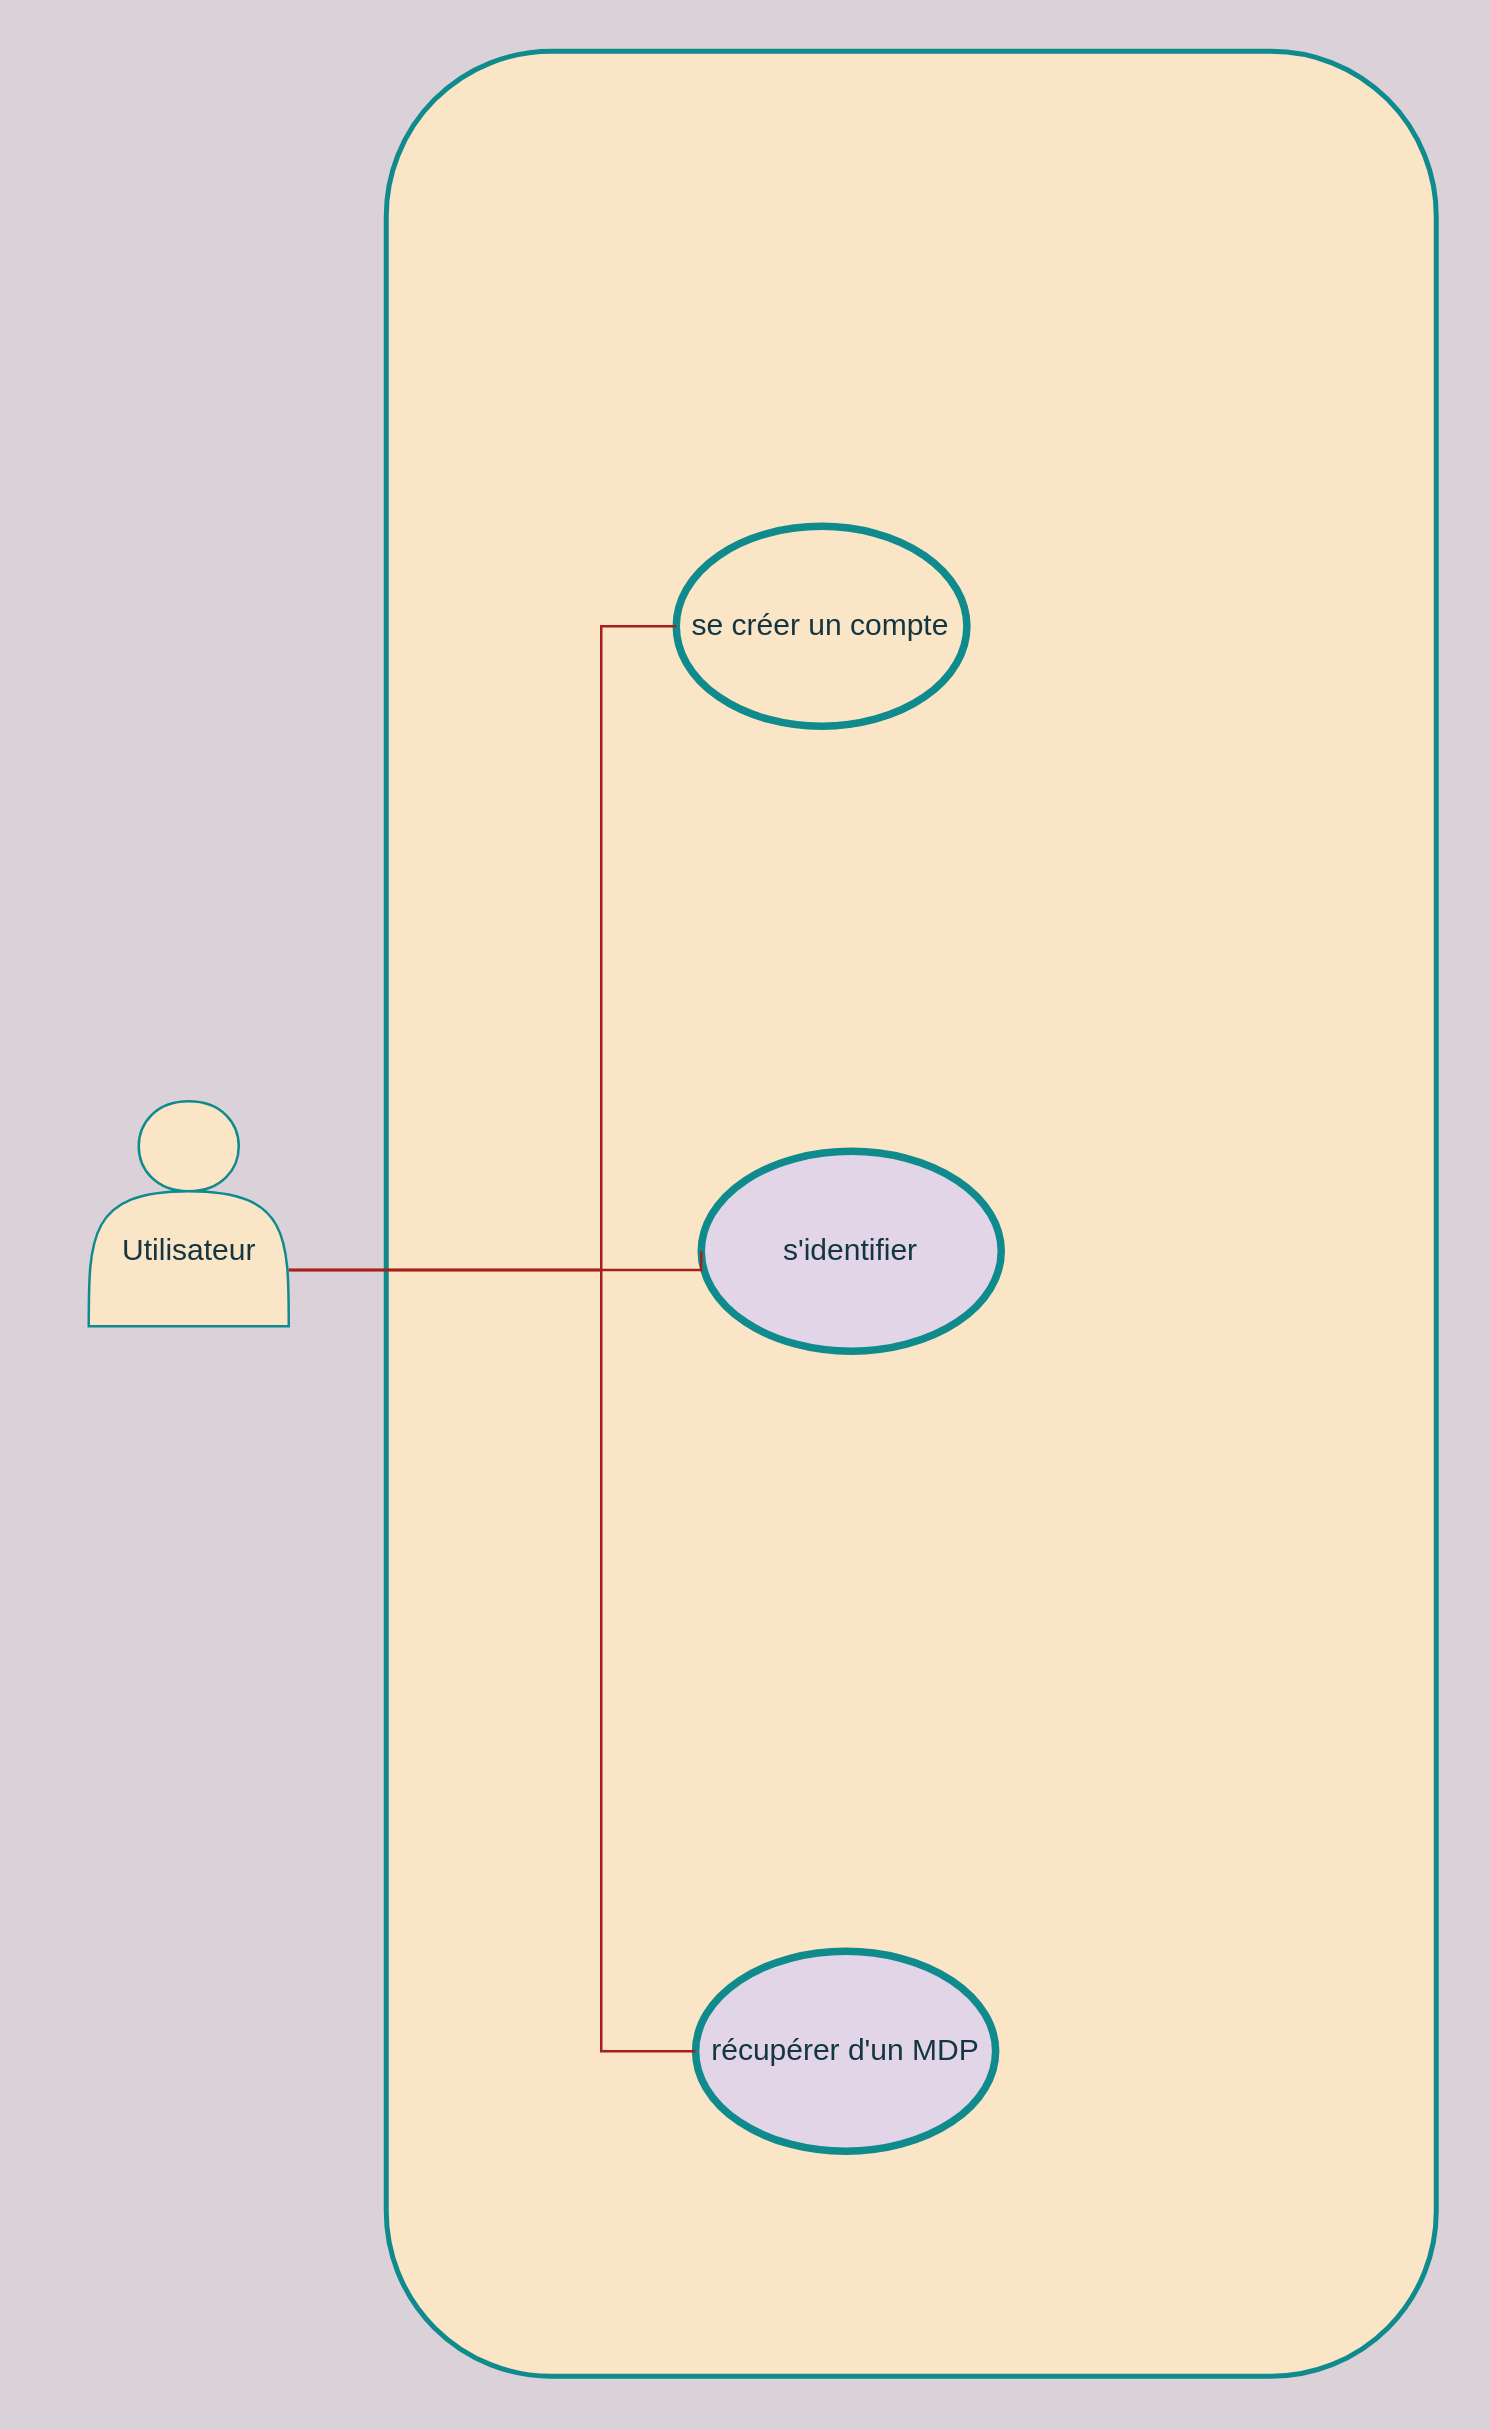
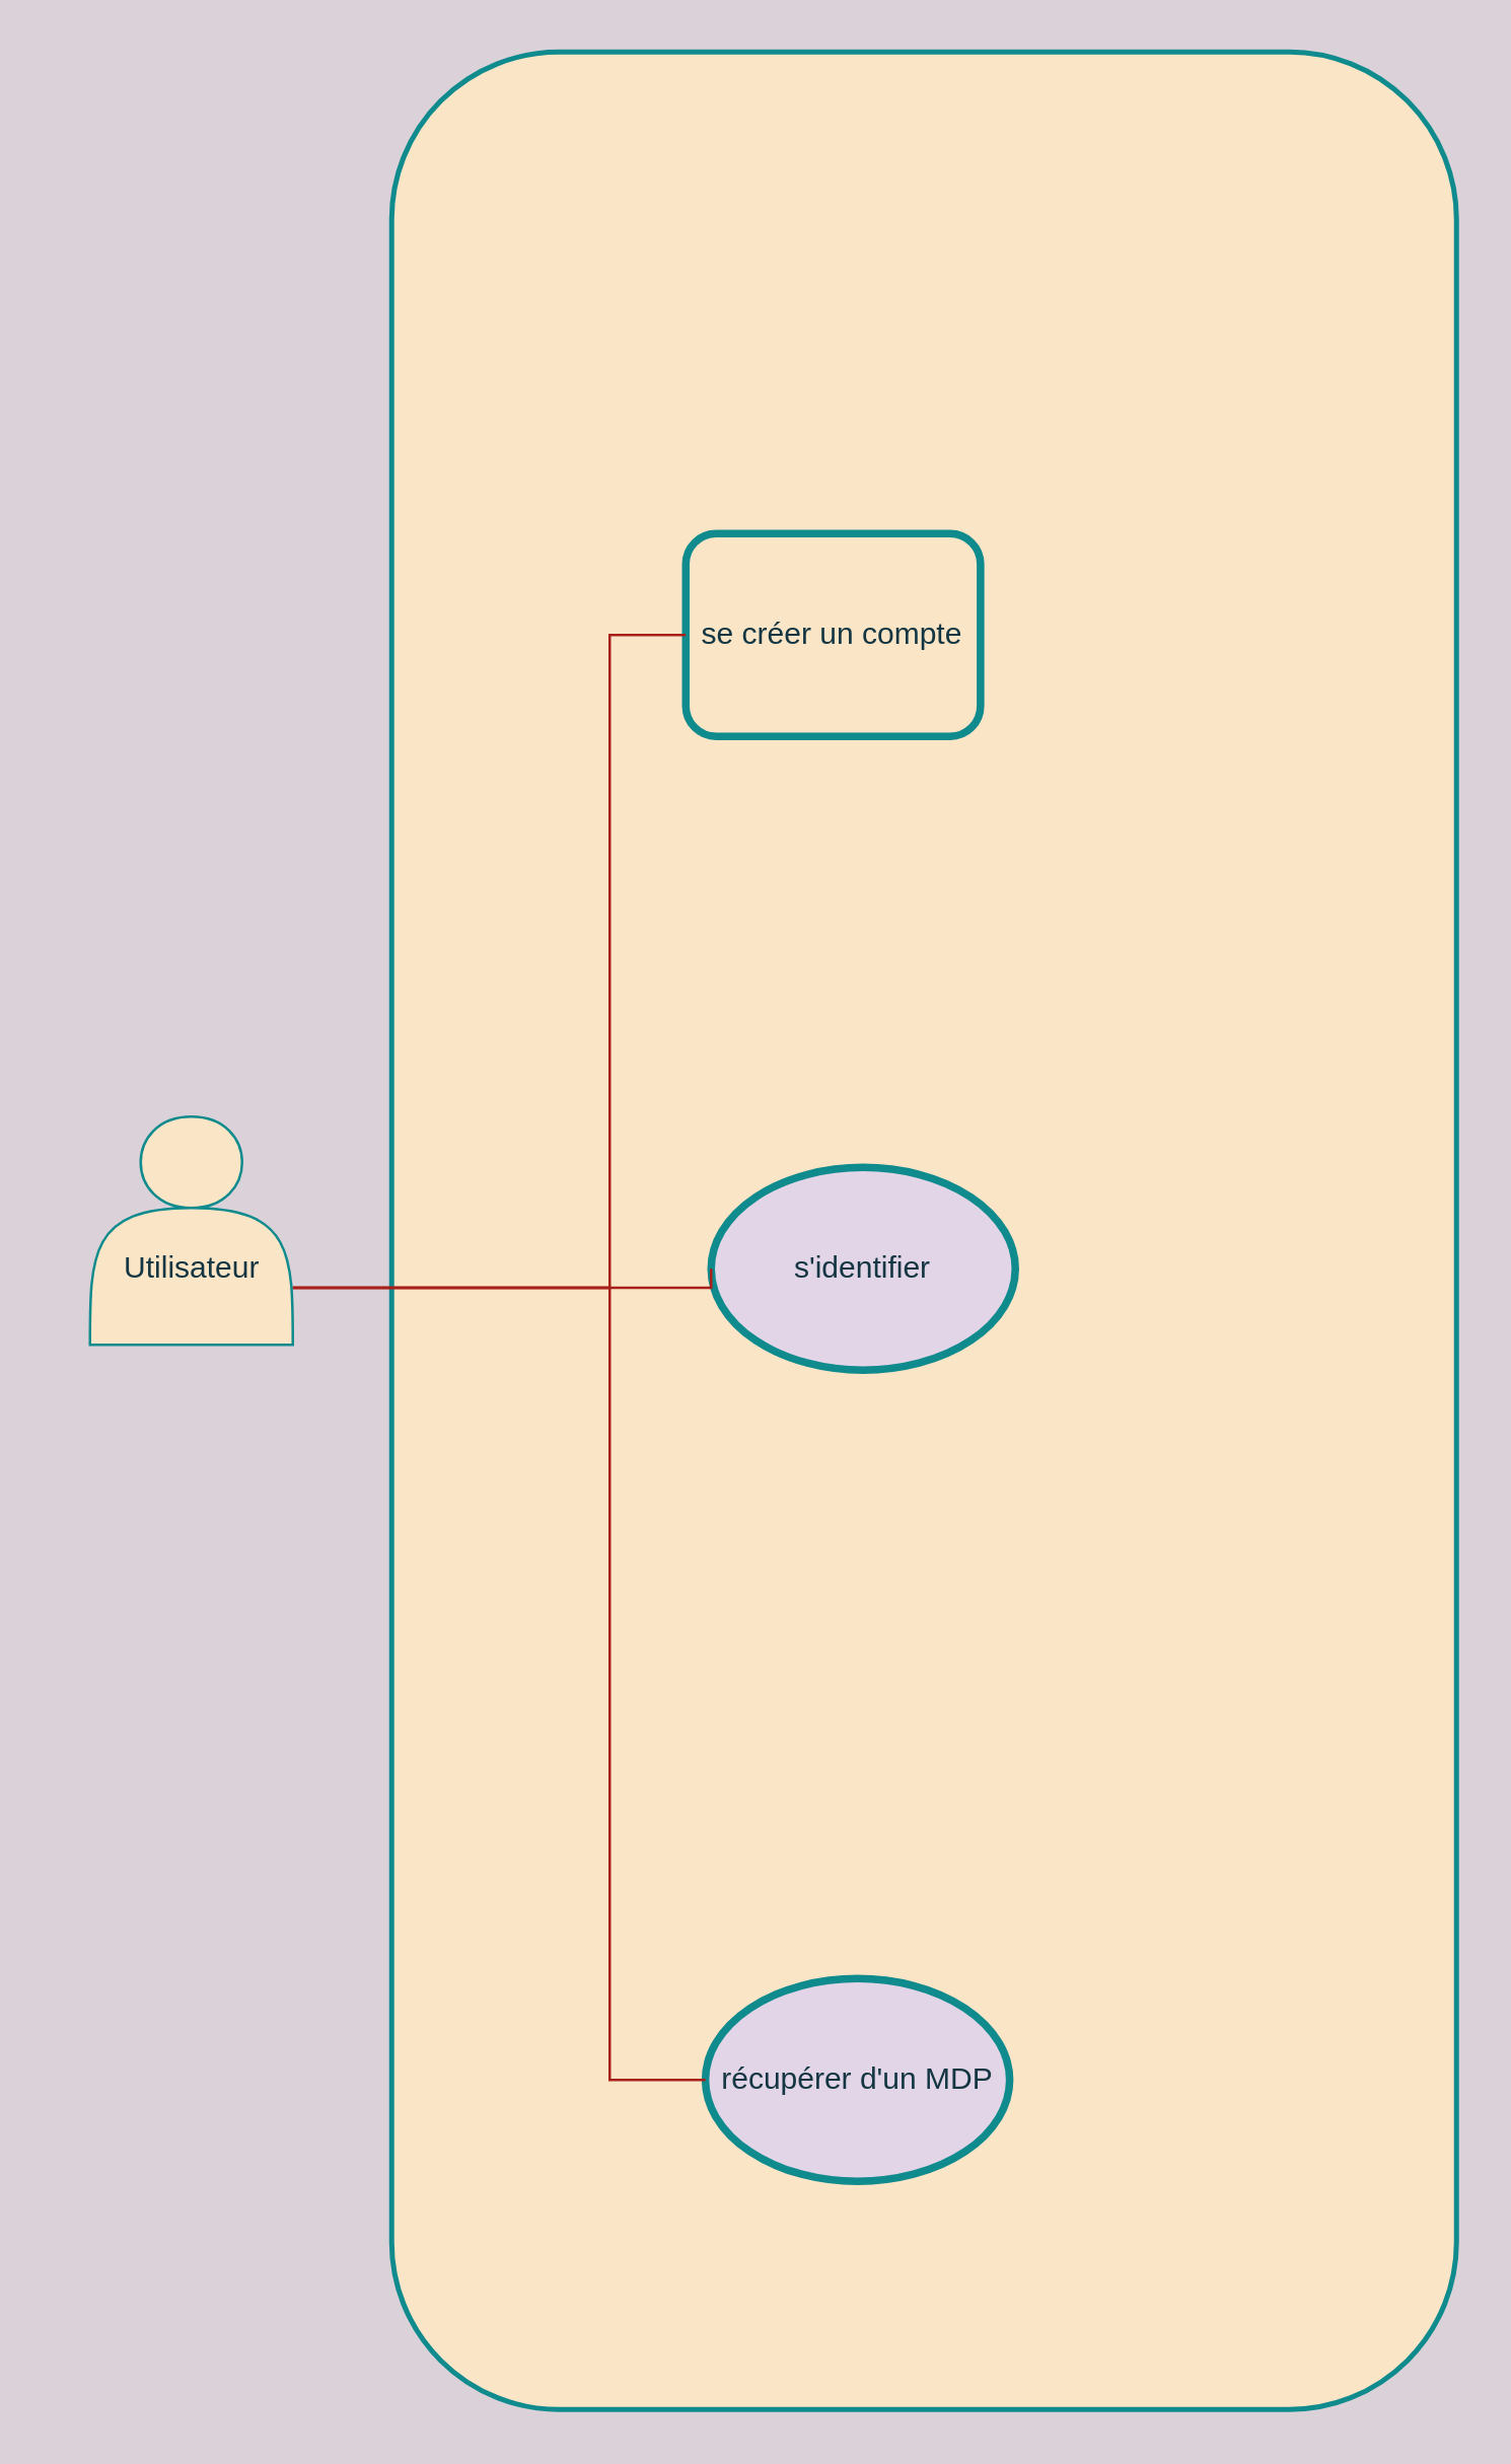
- <mxCell id="5" value="se créer un compte" style="ellipse;whiteSpace=wrap;html=1;fillColor=#FAE5C7;strokeColor=#0F8B8D;fontColor=#143642;rounded=1;strokeWidth=3;" parent="1" vertex="1"><mxGeometry x="270" y="210" width="116.25" height="80" as="geometry" /></mxCell>
+ <mxCell id="5" value="se créer un compte" style="whiteSpace=wrap;html=1;fillColor=#FAE5C7;strokeColor=#0F8B8D;fontColor=#143642;strokeWidth=3;rounded=1;" parent="1" vertex="1"><mxGeometry x="270" y="210" width="116.25" height="80" as="geometry" /></mxCell>
